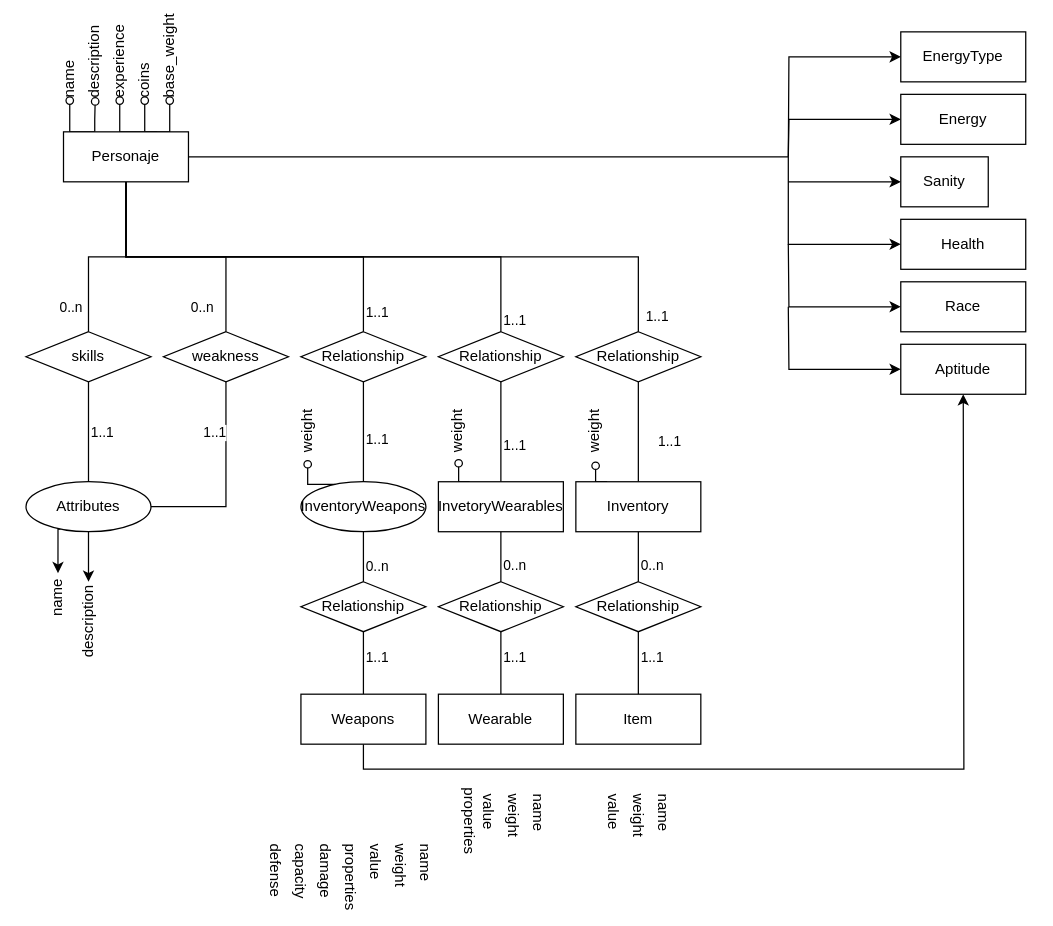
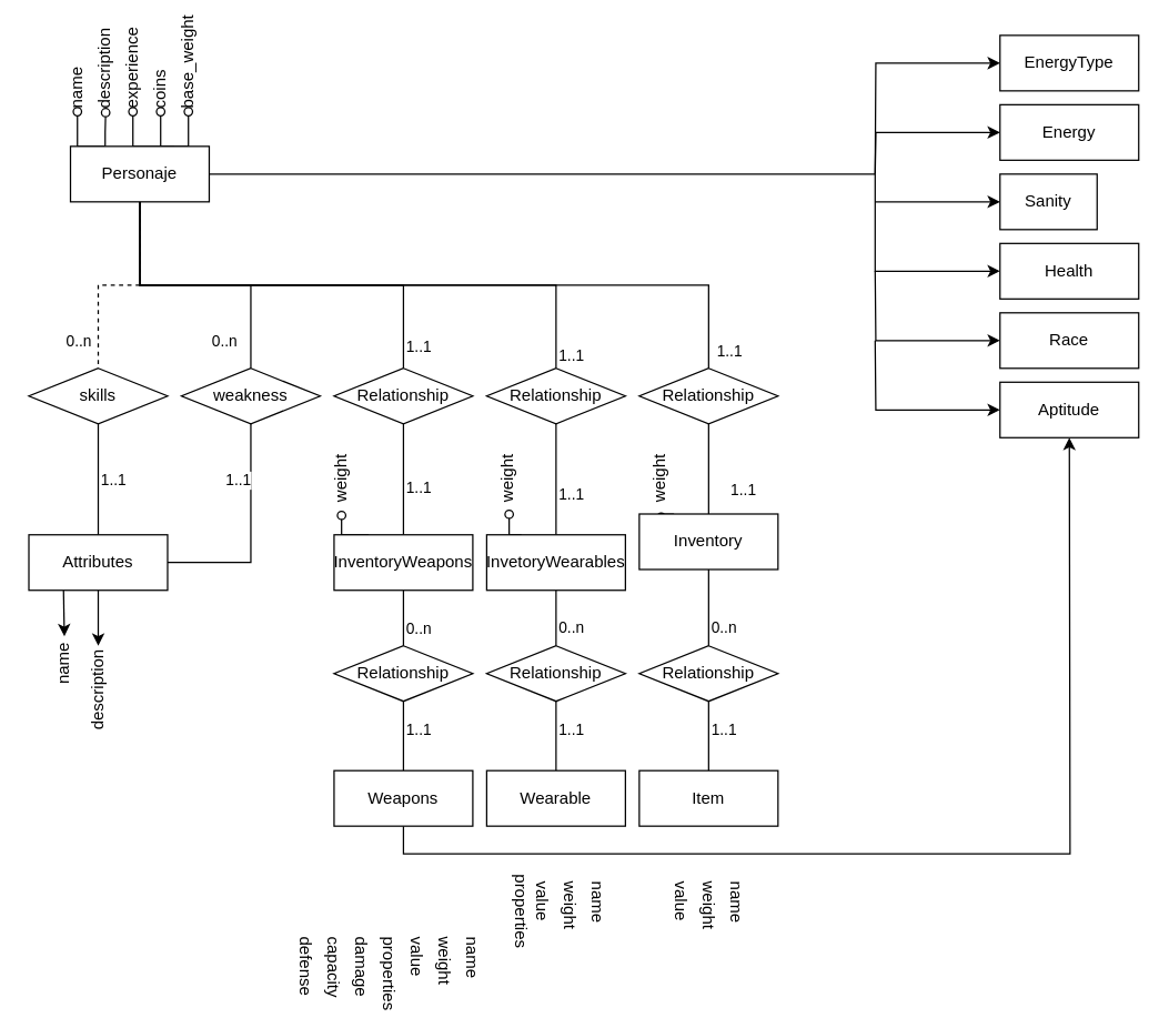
- <mxCell id="8" style="edgeStyle=orthogonalEdgeStyle;rounded=0;orthogonalLoop=1;jettySize=auto;html=1;exitX=0.5;exitY=1;exitDx=0;exitDy=0;entryX=0.5;entryY=0;entryDx=0;entryDy=0;startArrow=none;startFill=0;endArrow=none;endFill=0;" parent="1" source="16" target="51" edge="1"><mxGeometry relative="1" as="geometry" /></mxCell>
+ <mxCell id="8" style="edgeStyle=orthogonalEdgeStyle;rounded=0;orthogonalLoop=1;jettySize=auto;html=1;exitX=0.5;exitY=1;exitDx=0;exitDy=0;entryX=0.5;entryY=0;entryDx=0;entryDy=0;startArrow=none;startFill=0;endArrow=none;endFill=0;dashed=1;" parent="1" source="16" target="51" edge="1"><mxGeometry relative="1" as="geometry" /></mxCell>
- <mxCell id="36" value="Attributes" style="ellipse;whiteSpace=wrap;html=1;align=center;" parent="1" vertex="1"><mxGeometry x="20" y="380" width="100" height="40" as="geometry" /></mxCell>
+ <mxCell id="36" value="Attributes" style="whiteSpace=wrap;html=1;align=center;" parent="1" vertex="1"><mxGeometry x="20" y="380" width="100" height="40" as="geometry" /></mxCell>
- <mxCell id="42" value="InventoryWeapons" style="ellipse;whiteSpace=wrap;html=1;align=center;" parent="1" vertex="1"><mxGeometry x="240" y="380" width="100" height="40" as="geometry" /></mxCell>
+ <mxCell id="42" value="InventoryWeapons" style="whiteSpace=wrap;html=1;align=center;" parent="1" vertex="1"><mxGeometry x="240" y="380" width="100" height="40" as="geometry" /></mxCell>
- <mxCell id="46" value="Inventory" style="whiteSpace=wrap;html=1;align=center;" parent="1" vertex="1"><mxGeometry x="460" y="380" width="100" height="40" as="geometry" /></mxCell>
+ <mxCell id="46" value="Inventory" style="whiteSpace=wrap;html=1;align=center;" parent="1" vertex="1"><mxGeometry x="460" y="365" width="100" height="40" as="geometry" /></mxCell>
